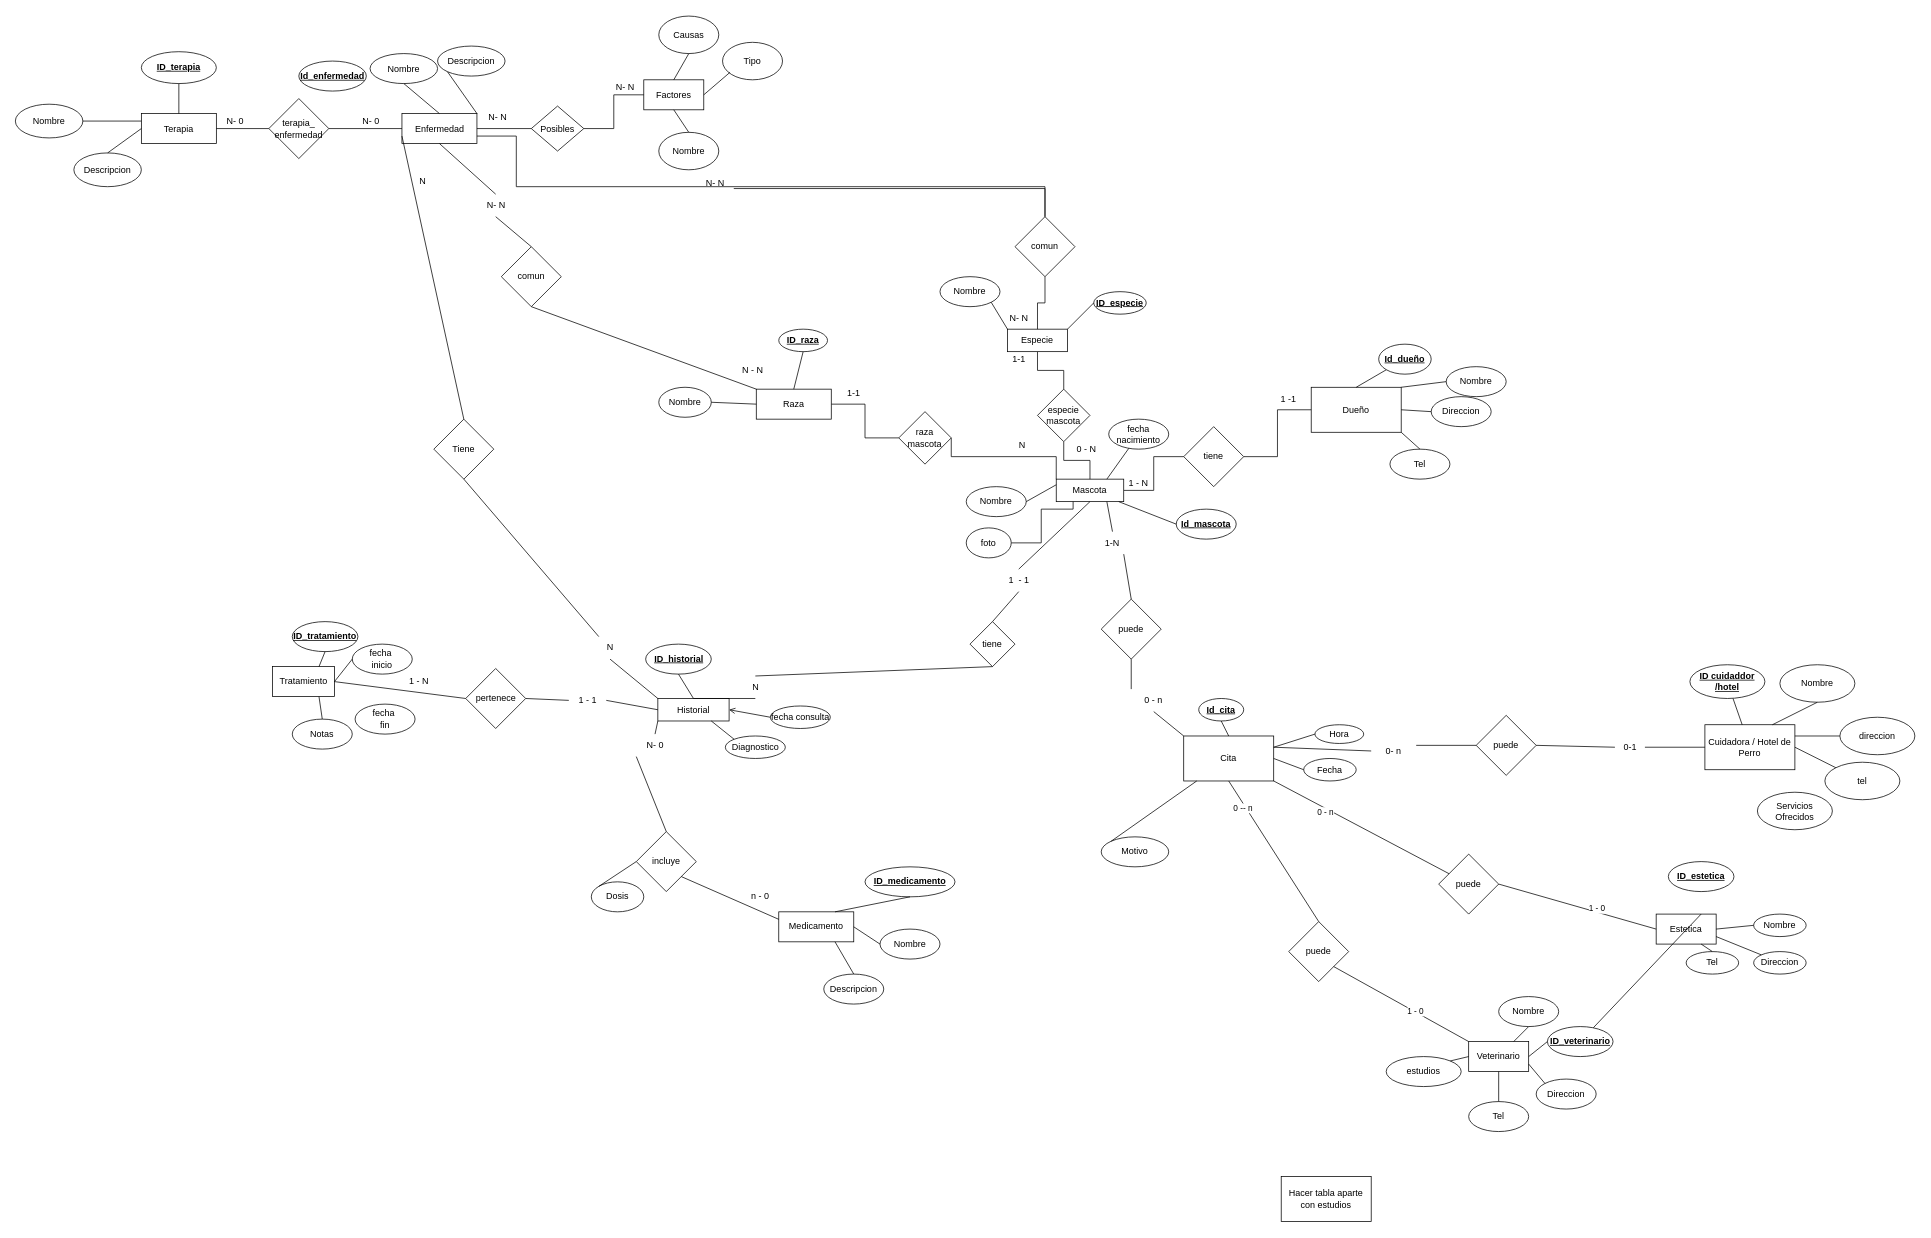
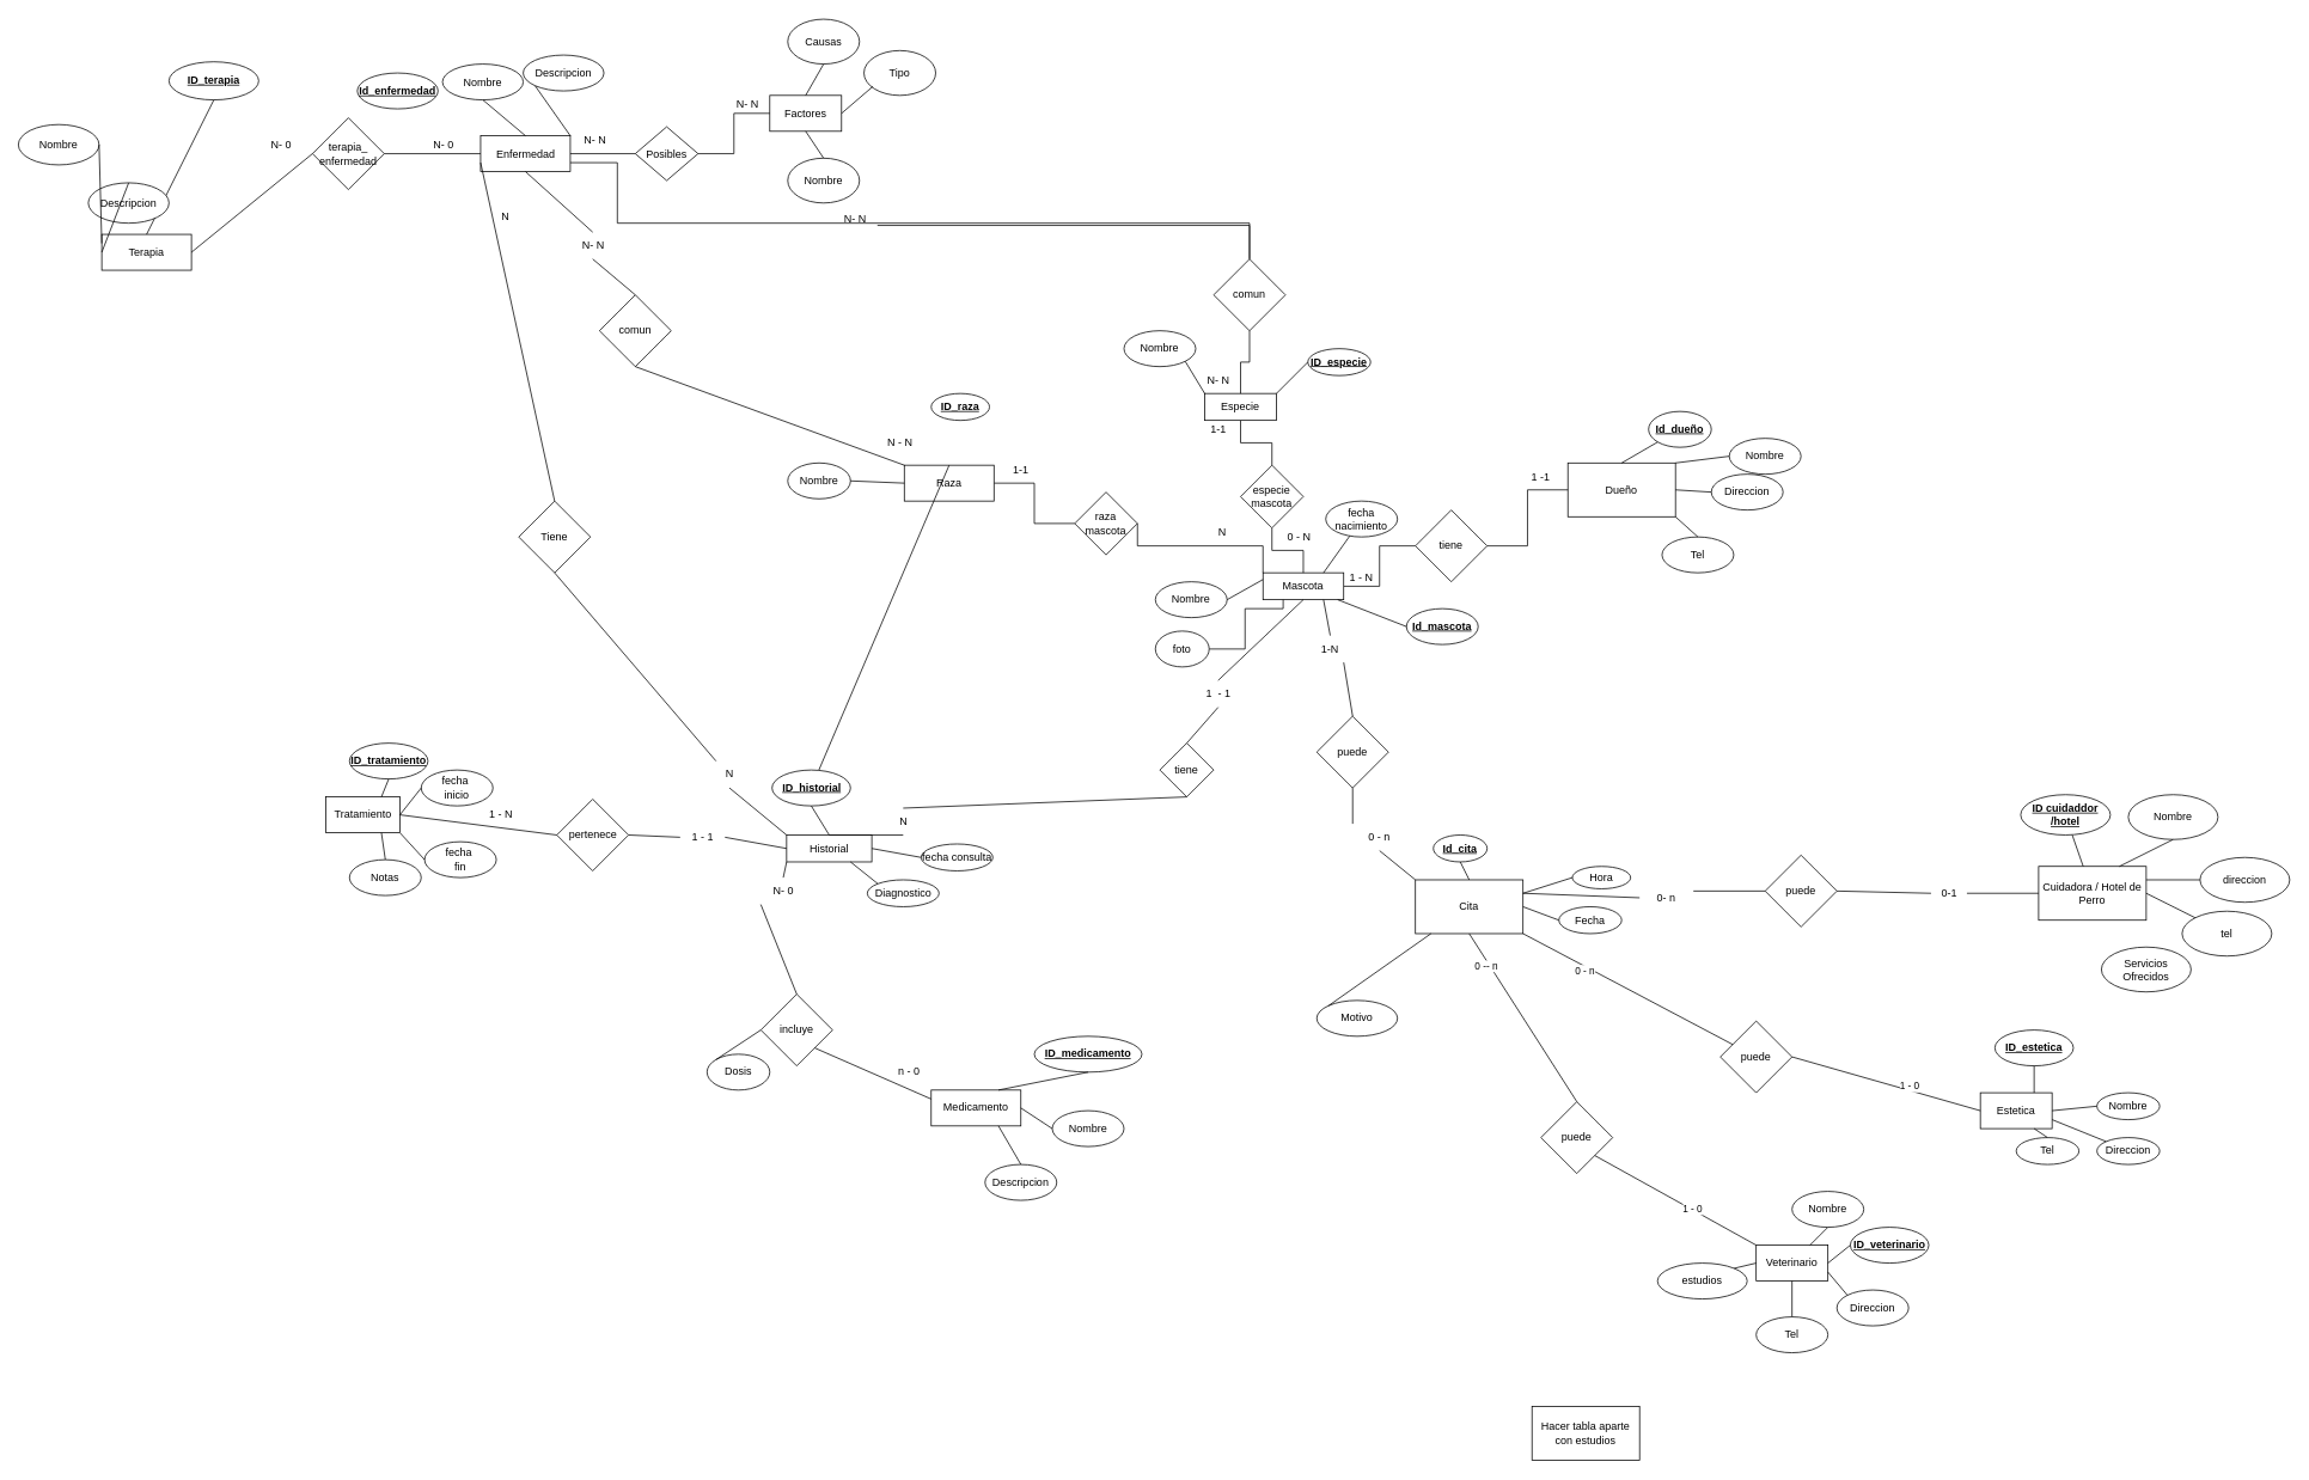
- <mxCell id="162" value="Terapia" style="whiteSpace=wrap;html=1;" vertex="1" parent="1"><mxGeometry x="188" y="150.5" width="100" height="40" as="geometry" /></mxCell>
+ <mxCell id="162" value="Terapia" style="whiteSpace=wrap;html=1;" vertex="1" parent="1"><mxGeometry x="113" y="260.5" width="100" height="40" as="geometry" /></mxCell>
- <mxCell id="169" value="terapia_&lt;br&gt;enfermedad" style="rhombus;whiteSpace=wrap;html=1;" vertex="1" parent="1"><mxGeometry x="358" y="130.5" width="80" height="80" as="geometry" /></mxCell>
+ <mxCell id="169" value="terapia_&lt;br&gt;enfermedad" style="rhombus;whiteSpace=wrap;html=1;" vertex="1" parent="1"><mxGeometry x="348" y="130.5" width="80" height="80" as="geometry" /></mxCell>
- <mxCell id="47" value="" style="endArrow=none;html=1;rounded=0;exitX=0.5;exitY=0;exitDx=0;exitDy=0;entryX=0.5;entryY=1;entryDx=0;entryDy=0;" edge="1" parent="1" source="45" target="46"><mxGeometry width="50" height="50" relative="1" as="geometry"><mxPoint x="1248" y="448" as="sourcePoint" /><mxPoint x="1298" y="398" as="targetPoint" /></mxGeometry></mxCell>
+ <mxCell id="47" value="" style="endArrow=none;html=1;rounded=0;exitX=0.5;exitY=0;exitDx=0;exitDy=0;" edge="1" parent="1" source="45" target="58"><mxGeometry width="50" height="50" relative="1" as="geometry"><mxPoint x="1248" y="448" as="sourcePoint" /><mxPoint x="1298" y="398" as="targetPoint" /></mxGeometry></mxCell>
+ <mxCell id="81" value="" style="endArrow=none;html=1;rounded=0;exitX=1;exitY=1;exitDx=0;exitDy=0;entryX=0;entryY=0.5;entryDx=0;entryDy=0;" edge="1" parent="1" source="74" target="77"><mxGeometry width="50" height="50" relative="1" as="geometry"><mxPoint x="383" y="768" as="sourcePoint" /><mxPoint x="433" y="718" as="targetPoint" /></mxGeometry></mxCell>
- <mxCell id="65" value="" style="endArrow=open;html=1;rounded=0;exitX=0;exitY=0.5;exitDx=0;exitDy=0;entryX=1;entryY=0.5;entryDx=0;entryDy=0;" edge="1" parent="1" source="59" target="57"><mxGeometry width="50" height="50" relative="1" as="geometry"><mxPoint x="1046.75" y="870.5" as="sourcePoint" /><mxPoint x="1096.75" y="820.5" as="targetPoint" /></mxGeometry></mxCell>
+ <mxCell id="65" value="" style="endArrow=none;html=1;rounded=0;exitX=0;exitY=0.5;exitDx=0;exitDy=0;entryX=1;entryY=0.5;entryDx=0;entryDy=0;" edge="1" parent="1" source="59" target="57"><mxGeometry width="50" height="50" relative="1" as="geometry"><mxPoint x="1046.75" y="870.5" as="sourcePoint" /><mxPoint x="1096.75" y="820.5" as="targetPoint" /></mxGeometry></mxCell>
- <mxCell id="89" value="" style="endArrow=none;html=1;rounded=0;exitX=0.75;exitY=0;exitDx=0;exitDy=0;" edge="1" parent="1" source="83" target="93"><mxGeometry width="50" height="50" relative="1" as="geometry"><mxPoint x="2198" y="1248" as="sourcePoint" /><mxPoint x="2248" y="1198" as="targetPoint" /></mxGeometry></mxCell>
+ <mxCell id="89" value="" style="endArrow=none;html=1;rounded=0;entryX=0.5;entryY=1;entryDx=0;entryDy=0;exitX=0.75;exitY=0;exitDx=0;exitDy=0;" edge="1" parent="1" source="83" target="84"><mxGeometry width="50" height="50" relative="1" as="geometry"><mxPoint x="2198" y="1248" as="sourcePoint" /><mxPoint x="2248" y="1198" as="targetPoint" /></mxGeometry></mxCell>
